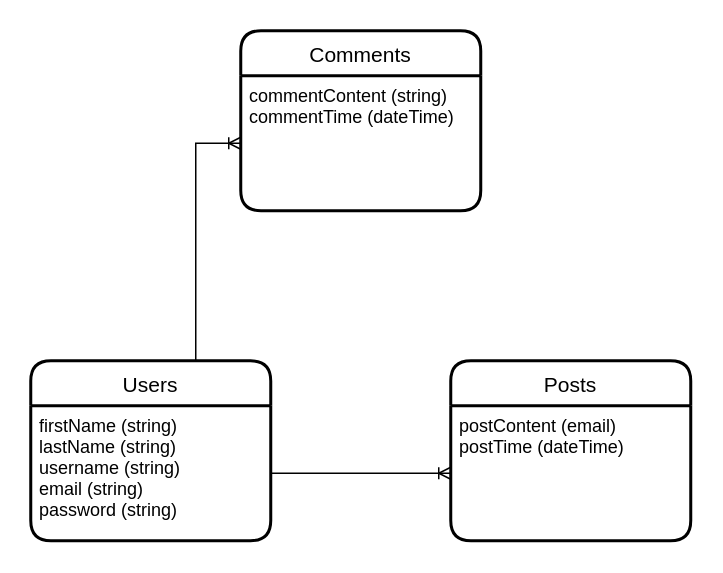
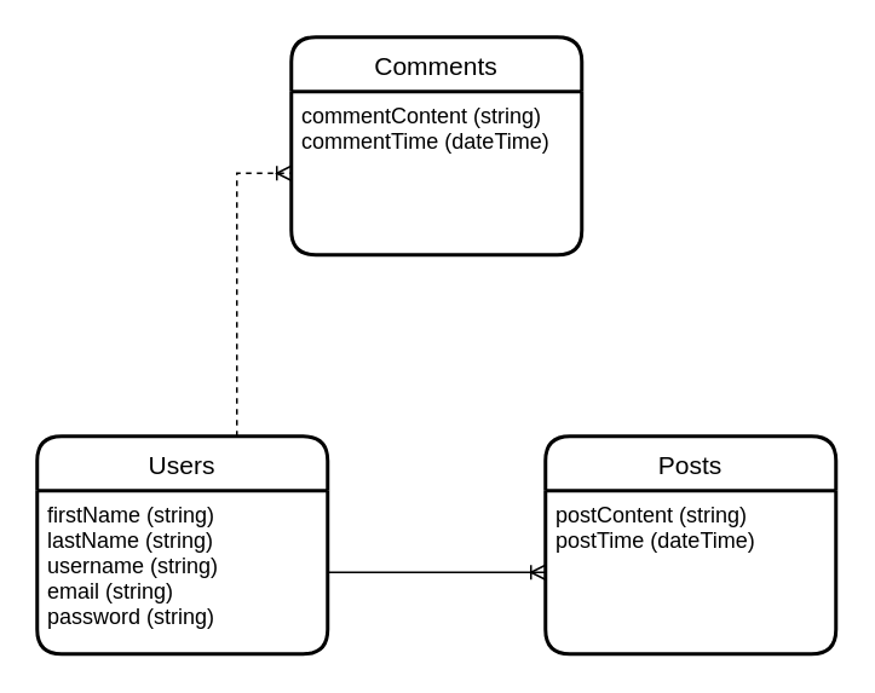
- <mxCell id="8" value="" style="edgeStyle=entityRelationEdgeStyle;fontSize=12;html=1;endArrow=ERoneToMany;rounded=0;exitX=0.5;exitY=0;exitDx=0;exitDy=0;entryX=0;entryY=0.5;entryDx=0;entryDy=0;" edge="1" parent="1" source="2" target="7"><mxGeometry width="100" height="100" relative="1" as="geometry"><mxPoint x="230" y="190" as="sourcePoint" /><mxPoint x="330" y="90" as="targetPoint" /></mxGeometry></mxCell>
+ <mxCell id="8" value="" style="edgeStyle=entityRelationEdgeStyle;fontSize=12;html=1;endArrow=ERoneToMany;rounded=0;exitX=0.5;exitY=0;exitDx=0;exitDy=0;entryX=0;entryY=0.5;entryDx=0;entryDy=0;dashed=1;" edge="1" parent="1" source="2" target="7"><mxGeometry width="100" height="100" relative="1" as="geometry"><mxPoint x="230" y="190" as="sourcePoint" /><mxPoint x="330" y="90" as="targetPoint" /></mxGeometry></mxCell>
- <mxCell id="5" value="postContent (email)&#10;postTime (dateTime)" style="align=left;strokeColor=none;fillColor=none;spacingLeft=4;fontSize=12;verticalAlign=top;resizable=0;rotatable=0;part=1;" vertex="1" parent="4"><mxGeometry y="30" width="160" height="90" as="geometry" /></mxCell>
+ <mxCell id="5" value="postContent (string)&#10;postTime (dateTime)" style="align=left;strokeColor=none;fillColor=none;spacingLeft=4;fontSize=12;verticalAlign=top;resizable=0;rotatable=0;part=1;" vertex="1" parent="4"><mxGeometry y="30" width="160" height="90" as="geometry" /></mxCell>
